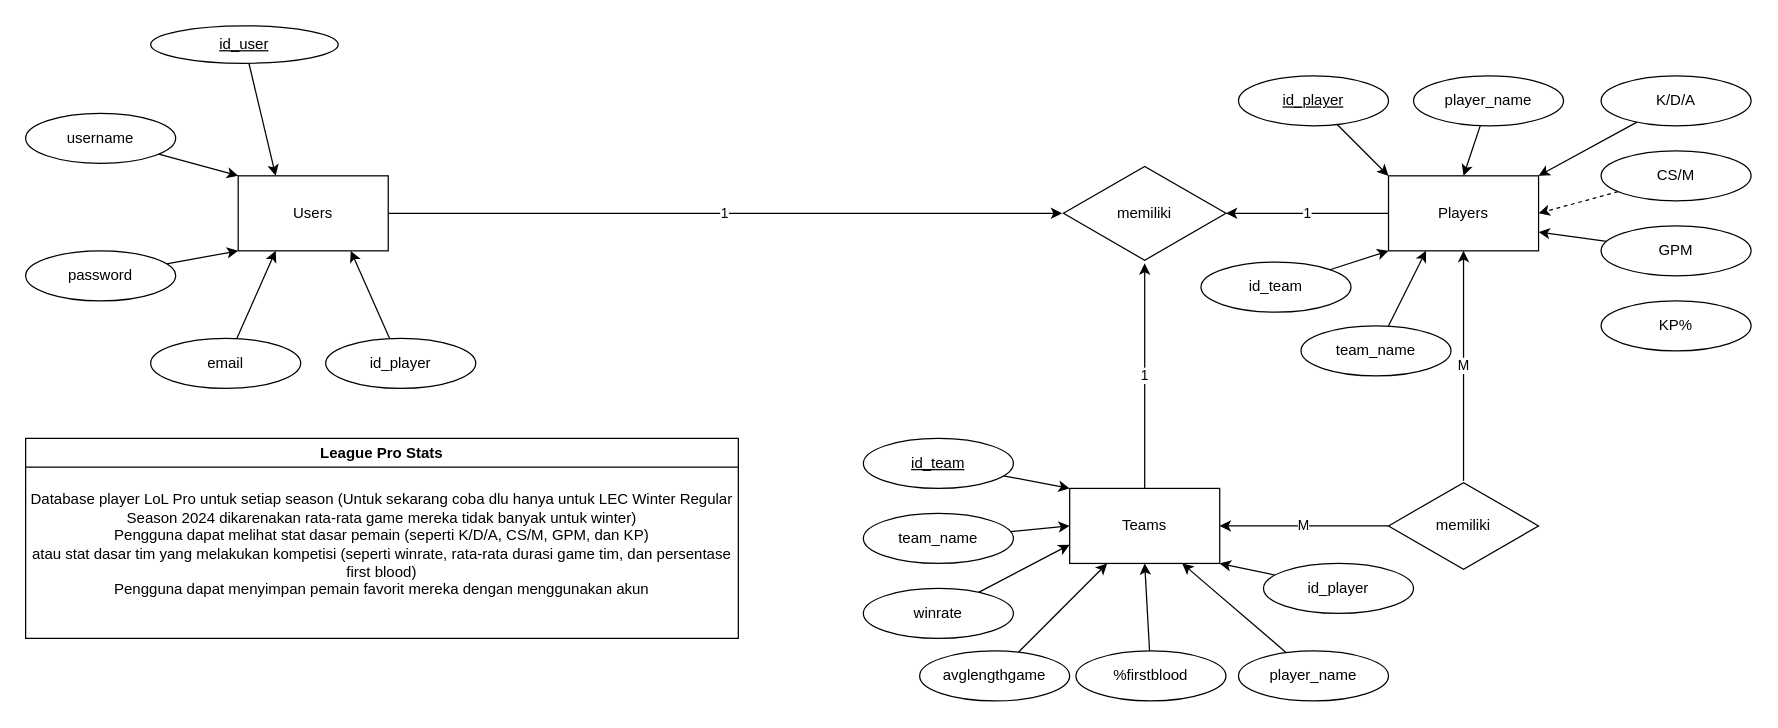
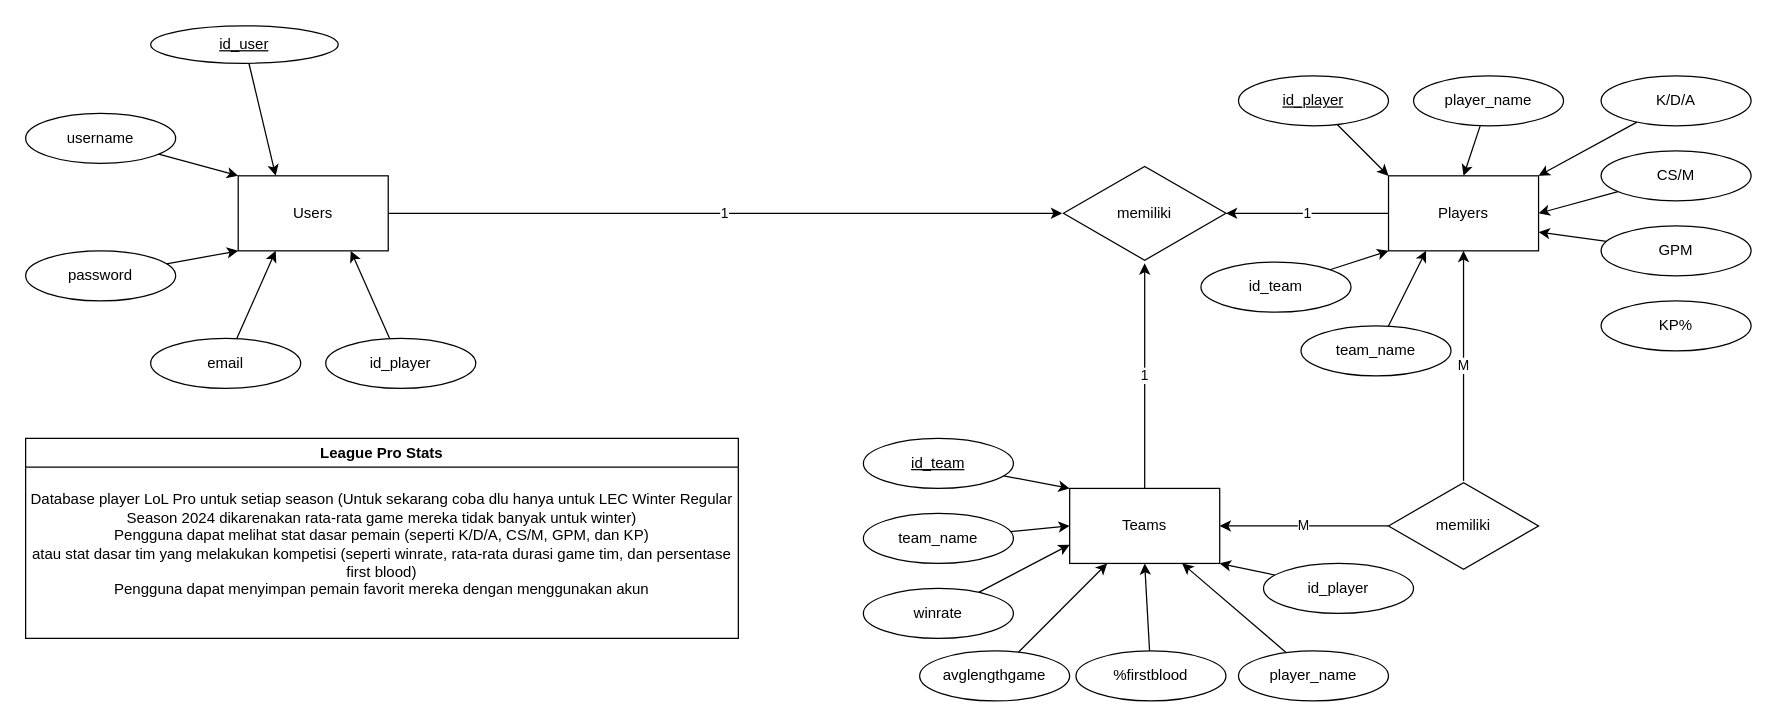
- <mxCell id="26" style="rounded=0;orthogonalLoop=1;jettySize=auto;html=1;entryX=1;entryY=0.5;entryDx=0;entryDy=0;dashed=1;" parent="1" source="27" target="13" edge="1"><mxGeometry relative="1" as="geometry" /></mxCell>
+ <mxCell id="26" style="rounded=0;orthogonalLoop=1;jettySize=auto;html=1;entryX=1;entryY=0.5;entryDx=0;entryDy=0;" parent="1" source="27" target="13" edge="1"><mxGeometry relative="1" as="geometry" /></mxCell>
